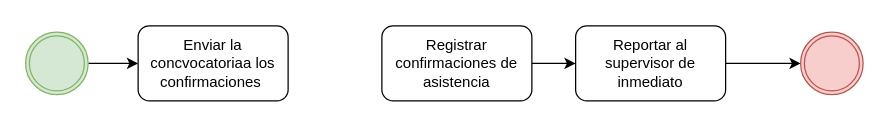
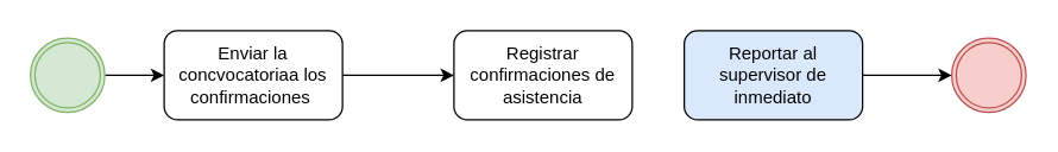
+ <mxCell id="6" value="" style="edgeStyle=orthogonalEdgeStyle;rounded=0;orthogonalLoop=1;jettySize=auto;html=1;" edge="1" parent="1" source="7" target="9"><mxGeometry relative="1" as="geometry" /></mxCell>
- <mxCell id="8" value="" style="edgeStyle=orthogonalEdgeStyle;rounded=0;orthogonalLoop=1;jettySize=auto;html=1;" edge="1" parent="1" source="9" target="5"><mxGeometry relative="1" as="geometry" /></mxCell>
- <mxCell id="5" value="Reportar al supervisor de inmediato" style="rounded=1;whiteSpace=wrap;html=1;" vertex="1" parent="1"><mxGeometry x="460" y="20" width="120" height="60" as="geometry" /></mxCell>
+ <mxCell id="5" value="Reportar al supervisor de inmediato" style="rounded=1;whiteSpace=wrap;html=1;fillColor=#dae8fc;" vertex="1" parent="1"><mxGeometry x="460" y="20" width="120" height="60" as="geometry" /></mxCell>
